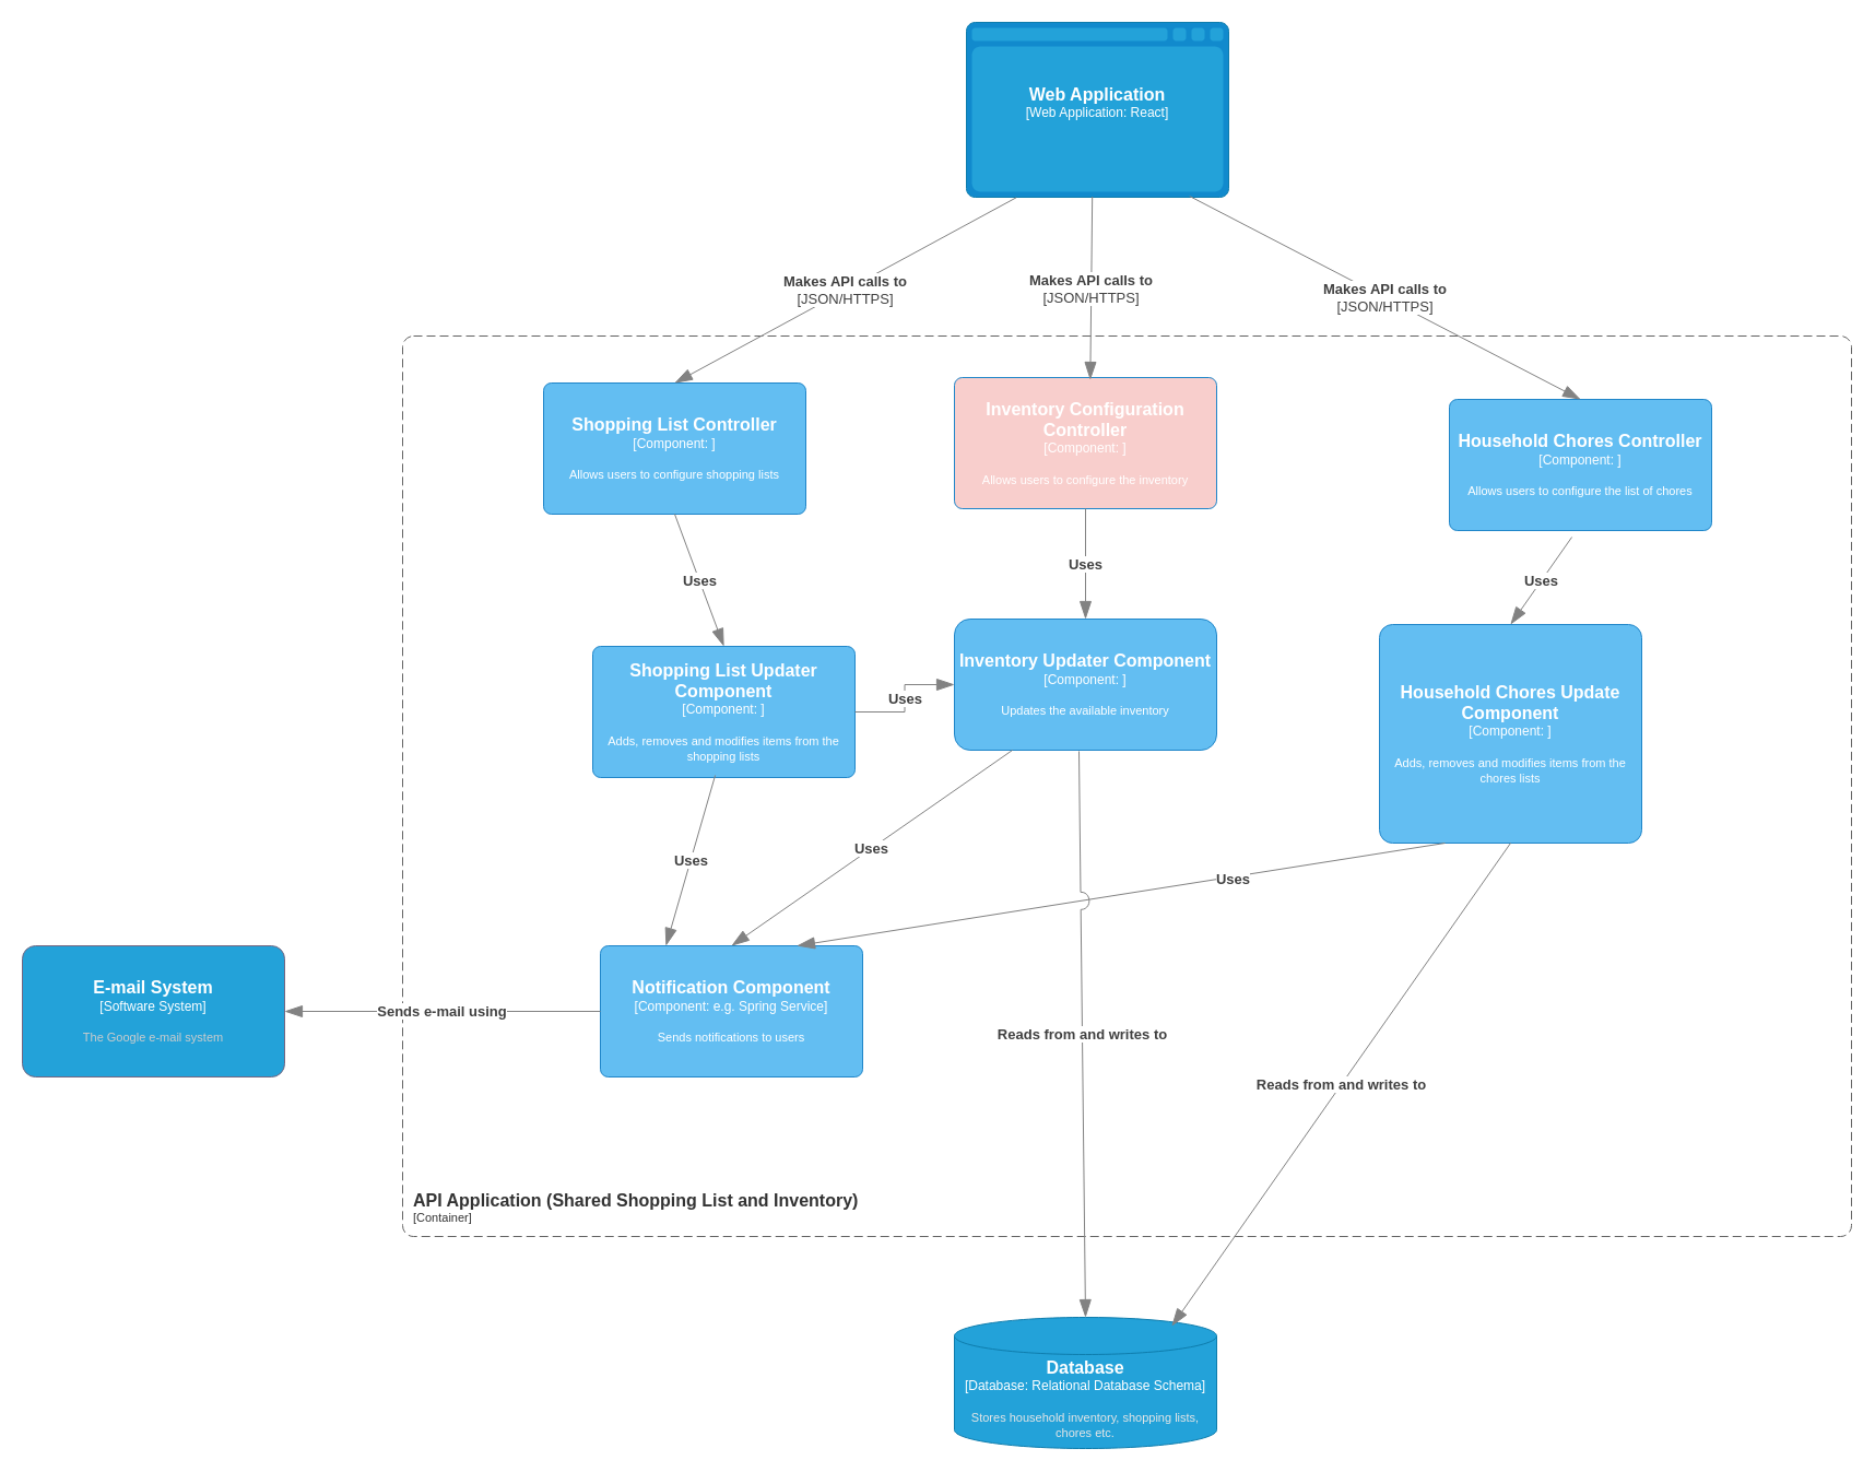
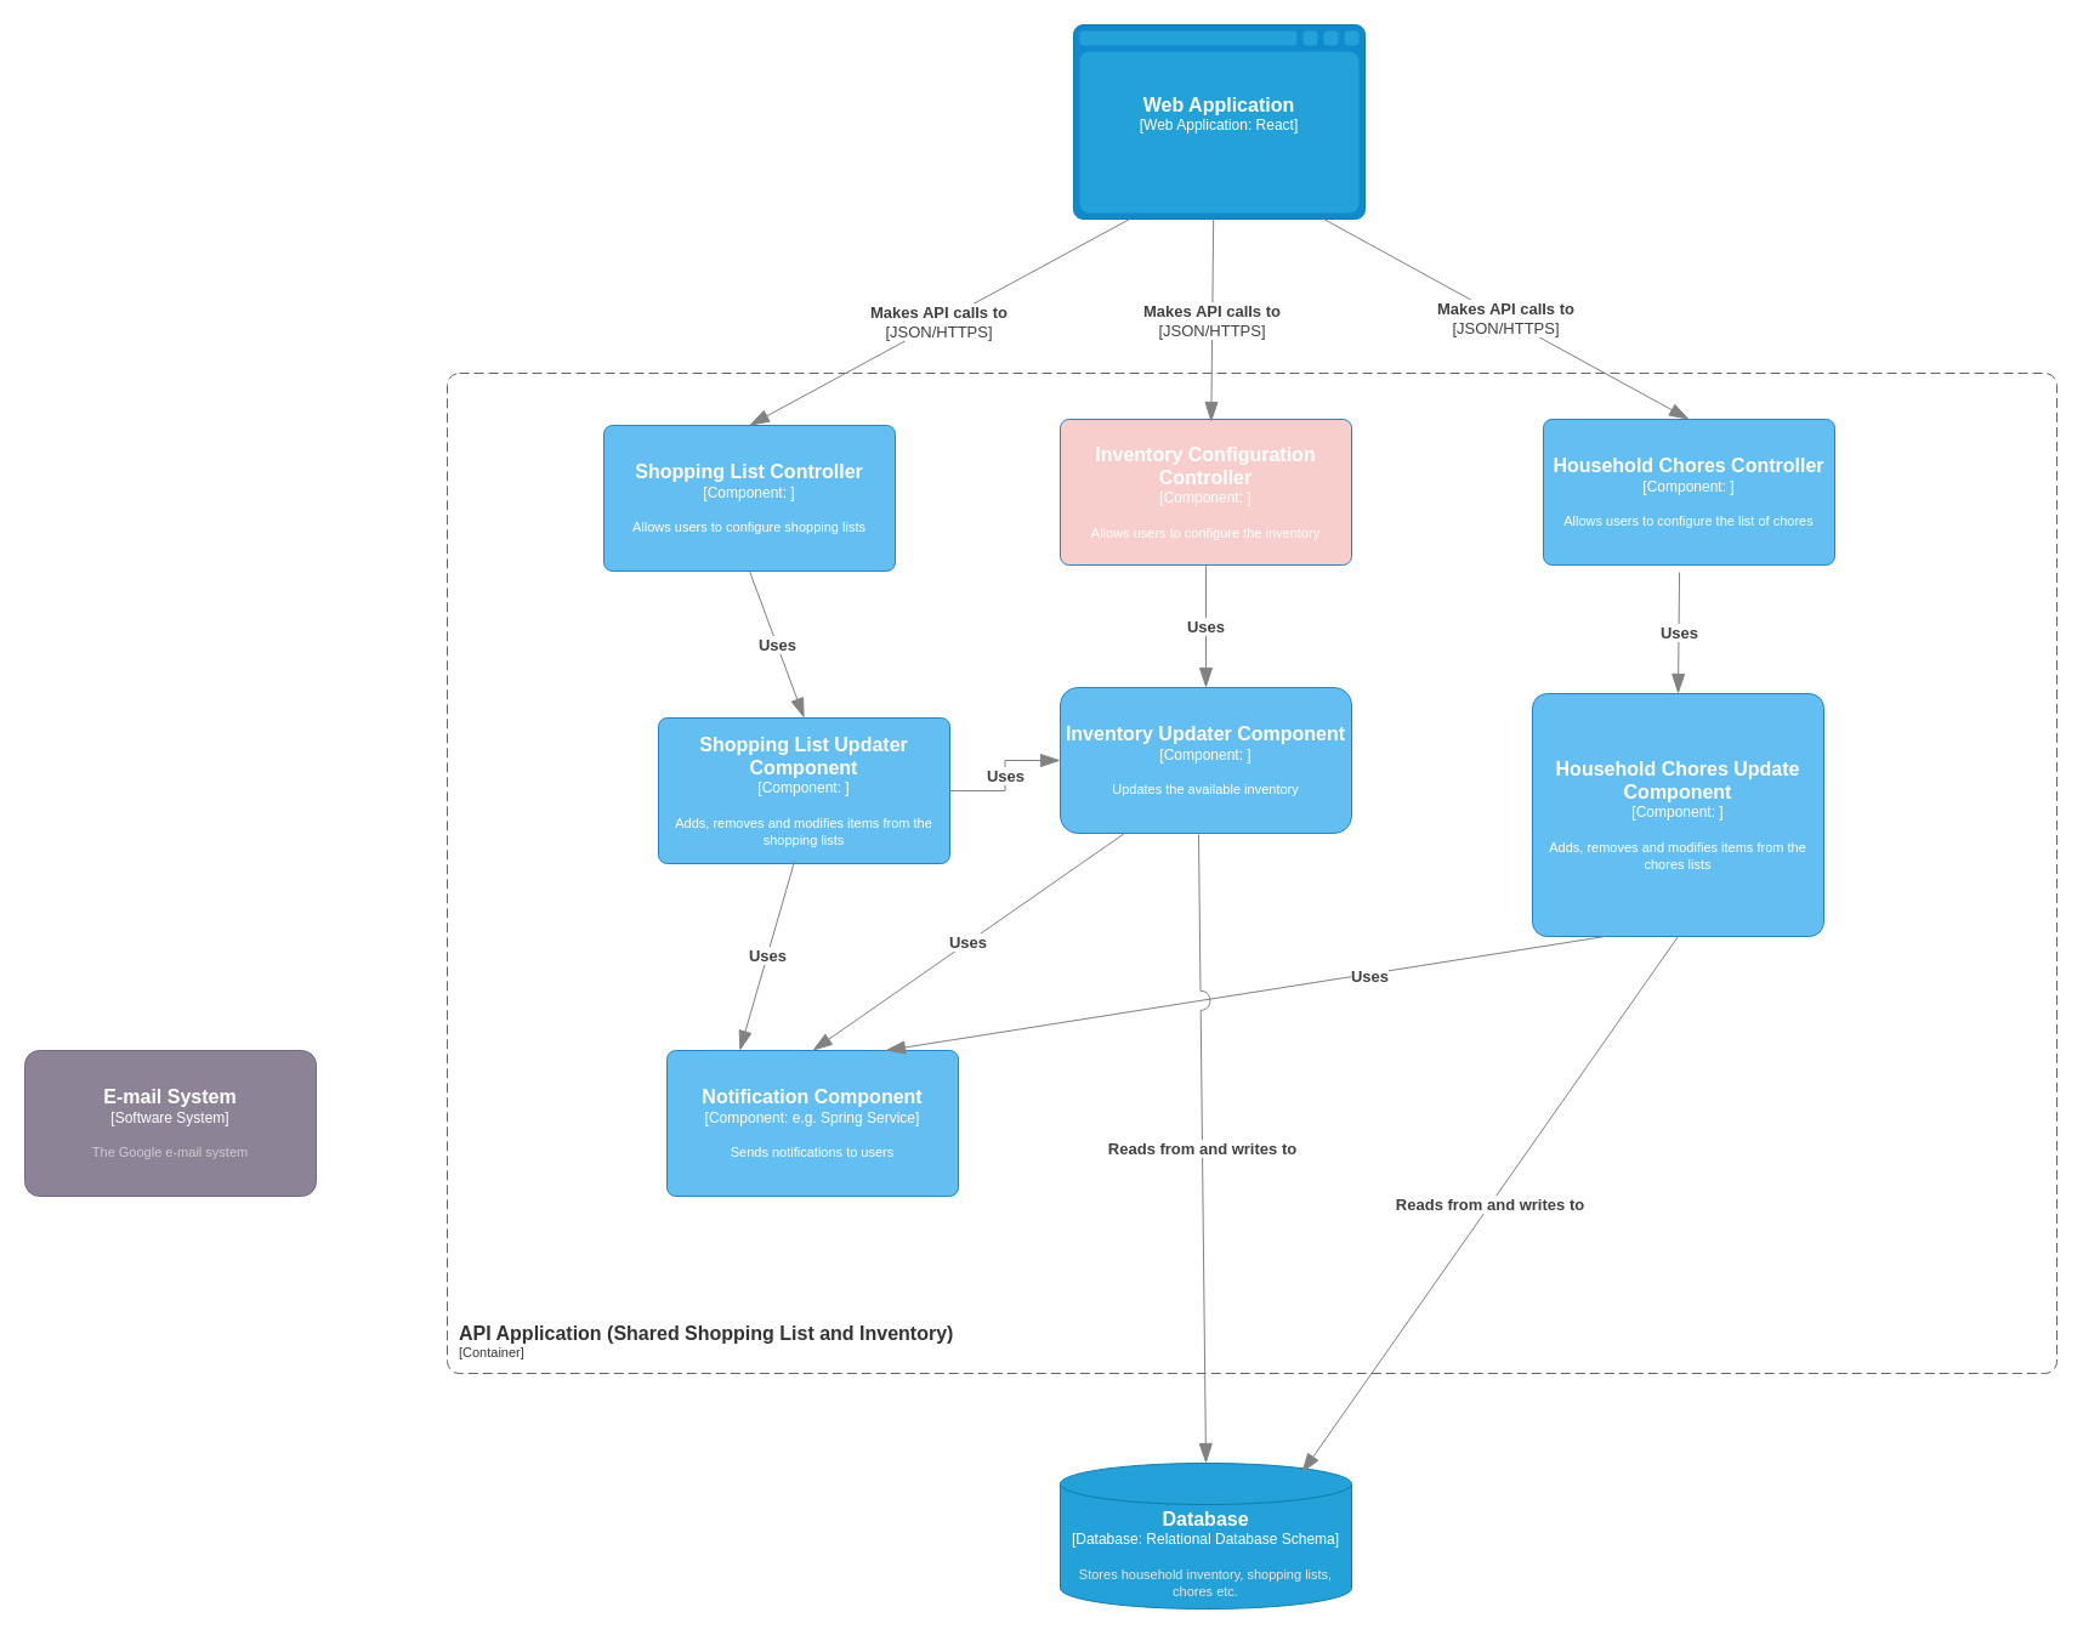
- <mxCell id="5" value="&lt;font style=&quot;font-size: 16px&quot;&gt;&lt;b&gt;Household Chores Controller&lt;/b&gt;&lt;/font&gt;&lt;div&gt;[Component: ]&lt;/div&gt;&lt;br&gt;&lt;div&gt;&lt;font style=&quot;font-size: 11px&quot;&gt;Allows users to configure the list of chores&lt;/font&gt;&lt;/div&gt;" style="rounded=1;whiteSpace=wrap;html=1;labelBackgroundColor=none;fillColor=#63BEF2;fontColor=#ffffff;align=center;arcSize=6;strokeColor=#2086C9;metaEdit=1;resizable=0;points=[[0.25,0,0],[0.5,0,0],[0.75,0,0],[1,0.25,0],[1,0.5,0],[1,0.75,0],[0.75,1,0],[0.5,1,0],[0.25,1,0],[0,0.75,0],[0,0.5,0],[0,0.25,0]];" vertex="1" parent="1"><mxGeometry x="1326" y="365" width="240" height="120" as="geometry" /></mxCell>
+ <mxCell id="5" value="&lt;font style=&quot;font-size: 16px&quot;&gt;&lt;b&gt;Household Chores Controller&lt;/b&gt;&lt;/font&gt;&lt;div&gt;[Component: ]&lt;/div&gt;&lt;br&gt;&lt;div&gt;&lt;font style=&quot;font-size: 11px&quot;&gt;Allows users to configure the list of chores&lt;/font&gt;&lt;/div&gt;" style="rounded=1;whiteSpace=wrap;html=1;labelBackgroundColor=none;fillColor=#63BEF2;fontColor=#ffffff;align=center;arcSize=6;strokeColor=#2086C9;metaEdit=1;resizable=0;points=[[0.25,0,0],[0.5,0,0],[0.75,0,0],[1,0.25,0],[1,0.5,0],[1,0.75,0],[0.75,1,0],[0.5,1,0],[0.25,1,0],[0,0.75,0],[0,0.5,0],[0,0.25,0]];" vertex="1" parent="1"><mxGeometry x="1271" y="345" width="240" height="120" as="geometry" /></mxCell>
- <mxCell id="21" value="&lt;font style=&quot;font-size: 16px&quot;&gt;&lt;b&gt;E-mail System&lt;/b&gt;&lt;/font&gt;&lt;div&gt;[Software System]&lt;/div&gt;&lt;br&gt;&lt;div&gt;&lt;font style=&quot;font-size: 11px&quot;&gt;&lt;font color=&quot;#cccccc&quot;&gt;The Google e-mail system&lt;/font&gt;&lt;/div&gt;" style="rounded=1;whiteSpace=wrap;html=1;labelBackgroundColor=none;fillColor=#23a2d9;fontColor=#ffffff;align=center;arcSize=10;strokeColor=#736782;metaEdit=1;resizable=0;points=[[0.25,0,0],[0.5,0,0],[0.75,0,0],[1,0.25,0],[1,0.5,0],[1,0.75,0],[0.75,1,0],[0.5,1,0],[0.25,1,0],[0,0.75,0],[0,0.5,0],[0,0.25,0]];" vertex="1" parent="1"><mxGeometry x="20" y="865" width="240" height="120" as="geometry" /></mxCell>
+ <mxCell id="21" value="&lt;font style=&quot;font-size: 16px&quot;&gt;&lt;b&gt;E-mail System&lt;/b&gt;&lt;/font&gt;&lt;div&gt;[Software System]&lt;/div&gt;&lt;br&gt;&lt;div&gt;&lt;font style=&quot;font-size: 11px&quot;&gt;&lt;font color=&quot;#cccccc&quot;&gt;The Google e-mail system&lt;/font&gt;&lt;/div&gt;" style="rounded=1;whiteSpace=wrap;html=1;labelBackgroundColor=none;fillColor=#8C8496;fontColor=#ffffff;align=center;arcSize=10;strokeColor=#736782;metaEdit=1;resizable=0;points=[[0.25,0,0],[0.5,0,0],[0.75,0,0],[1,0.25,0],[1,0.5,0],[1,0.75,0],[0.75,1,0],[0.5,1,0],[0.25,1,0],[0,0.75,0],[0,0.5,0],[0,0.25,0]];" vertex="1" parent="1"><mxGeometry x="20" y="865" width="240" height="120" as="geometry" /></mxCell>
- <mxCell id="22" value="&lt;div style=&quot;text-align: left; font-size: 13px;&quot;&gt;&lt;div style=&quot;text-align: center; font-size: 13px;&quot;&gt;&lt;span style=&quot;font-size: 13px;&quot;&gt;Sends e-mail using&lt;/span&gt;&lt;/div&gt;&lt;/div&gt;" style="endArrow=blockThin;html=1;fontSize=13;fontColor=#404040;strokeWidth=1;endFill=1;strokeColor=#828282;elbow=vertical;metaEdit=1;endSize=14;startSize=14;jumpStyle=arc;jumpSize=16;rounded=0;entryX=1;entryY=0.5;entryDx=0;entryDy=0;entryPerimeter=0;fontStyle=1;exitX=0;exitY=0.5;exitDx=0;exitDy=0;exitPerimeter=0;" edge="1" parent="1" source="13" target="21"><mxGeometry width="240" relative="1" as="geometry"><mxPoint x="470" y="793" as="sourcePoint" /><mxPoint x="223" y="925" as="targetPoint" /></mxGeometry></mxCell>
